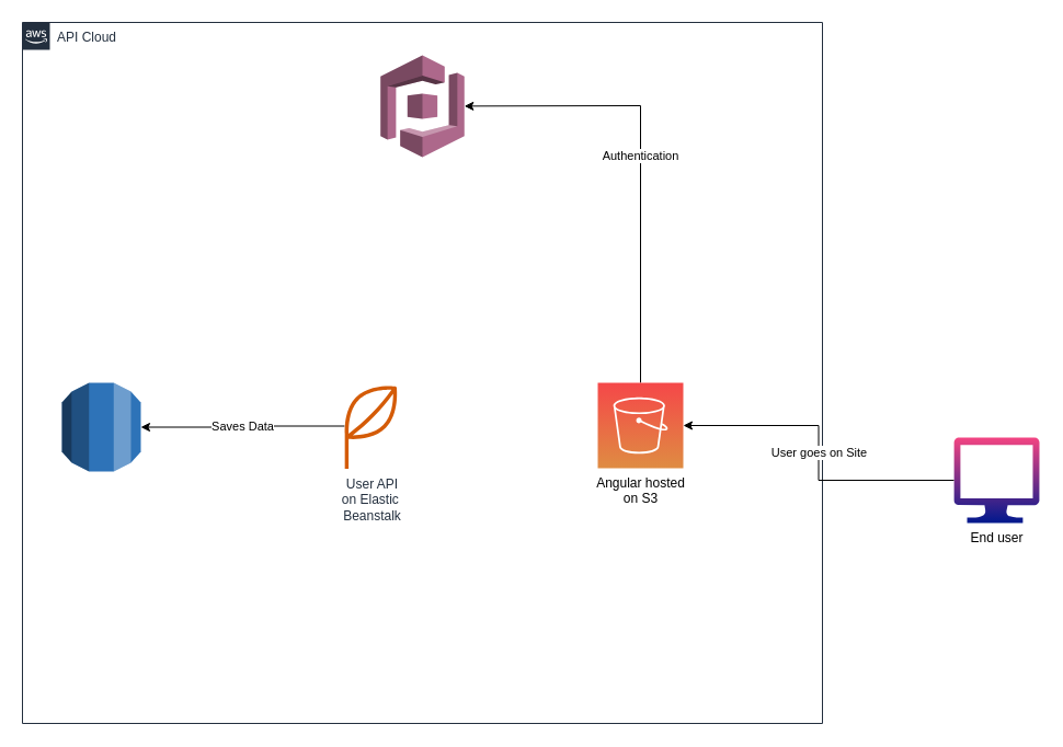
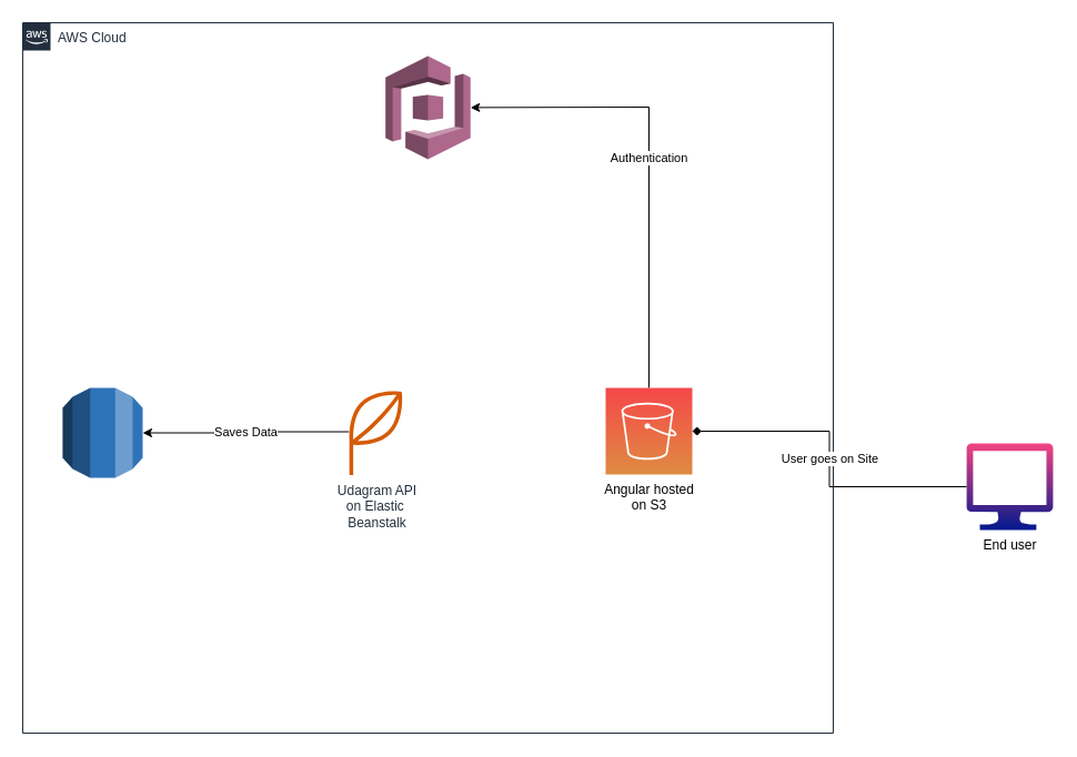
- <mxCell id="2" value="API Cloud" style="points=[[0,0],[0.25,0],[0.5,0],[0.75,0],[1,0],[1,0.25],[1,0.5],[1,0.75],[1,1],[0.75,1],[0.5,1],[0.25,1],[0,1],[0,0.75],[0,0.5],[0,0.25]];outlineConnect=0;gradientColor=none;html=1;whiteSpace=wrap;fontSize=12;fontStyle=0;shape=mxgraph.aws4.group;grIcon=mxgraph.aws4.group_aws_cloud_alt;strokeColor=#232F3E;fillColor=none;verticalAlign=top;align=left;spacingLeft=30;fontColor=#232F3E;dashed=0;labelBackgroundColor=#ffffff;container=1;pointerEvents=0;collapsible=0;recursiveResize=0;" parent="1" vertex="1"><mxGeometry x="20" y="20" width="730" height="640" as="geometry" /></mxCell>
+ <mxCell id="2" value="AWS Cloud" style="points=[[0,0],[0.25,0],[0.5,0],[0.75,0],[1,0],[1,0.25],[1,0.5],[1,0.75],[1,1],[0.75,1],[0.5,1],[0.25,1],[0,1],[0,0.75],[0,0.5],[0,0.25]];outlineConnect=0;gradientColor=none;html=1;whiteSpace=wrap;fontSize=12;fontStyle=0;shape=mxgraph.aws4.group;grIcon=mxgraph.aws4.group_aws_cloud_alt;strokeColor=#232F3E;fillColor=none;verticalAlign=top;align=left;spacingLeft=30;fontColor=#232F3E;dashed=0;labelBackgroundColor=#ffffff;container=1;pointerEvents=0;collapsible=0;recursiveResize=0;" parent="1" vertex="1"><mxGeometry x="20" y="20" width="730" height="640" as="geometry" /></mxCell>
- <mxCell id="11" value="User goes on Site" style="edgeStyle=orthogonalEdgeStyle;rounded=0;orthogonalLoop=1;jettySize=auto;html=1;" edge="1" parent="1" source="10" target="8"><mxGeometry relative="1" as="geometry"><mxPoint x="550" y="369" as="targetPoint" /></mxGeometry></mxCell>
+ <mxCell id="11" value="User goes on Site" style="edgeStyle=orthogonalEdgeStyle;rounded=0;orthogonalLoop=1;jettySize=auto;html=1;endArrow=diamond;" edge="1" parent="1" source="10" target="8"><mxGeometry relative="1" as="geometry"><mxPoint x="550" y="369" as="targetPoint" /></mxGeometry></mxCell>
- <mxCell id="6" value="User API&lt;br&gt;on Elastic&amp;nbsp;&lt;br&gt;Beanstalk" style="outlineConnect=0;fontColor=#232F3E;gradientColor=none;gradientDirection=north;fillColor=#D45B07;strokeColor=none;dashed=0;verticalLabelPosition=bottom;verticalAlign=top;align=center;html=1;fontSize=12;fontStyle=0;aspect=fixed;shape=mxgraph.aws4.application;resIcon=mxgraph.aws4.codepipeline;labelBackgroundColor=#ffffff;sketch=0;" parent="2" vertex="1"><mxGeometry x="280" y="329.5" width="78" height="78" as="geometry" /></mxCell>
+ <mxCell id="6" value="Udagram API&lt;br&gt;on Elastic&amp;nbsp;&lt;br&gt;Beanstalk" style="outlineConnect=0;fontColor=#232F3E;gradientColor=none;gradientDirection=north;fillColor=#D45B07;strokeColor=none;dashed=0;verticalLabelPosition=bottom;verticalAlign=top;align=center;html=1;fontSize=12;fontStyle=0;aspect=fixed;shape=mxgraph.aws4.application;resIcon=mxgraph.aws4.codepipeline;labelBackgroundColor=#ffffff;sketch=0;" parent="2" vertex="1"><mxGeometry x="280" y="329.5" width="78" height="78" as="geometry" /></mxCell>
